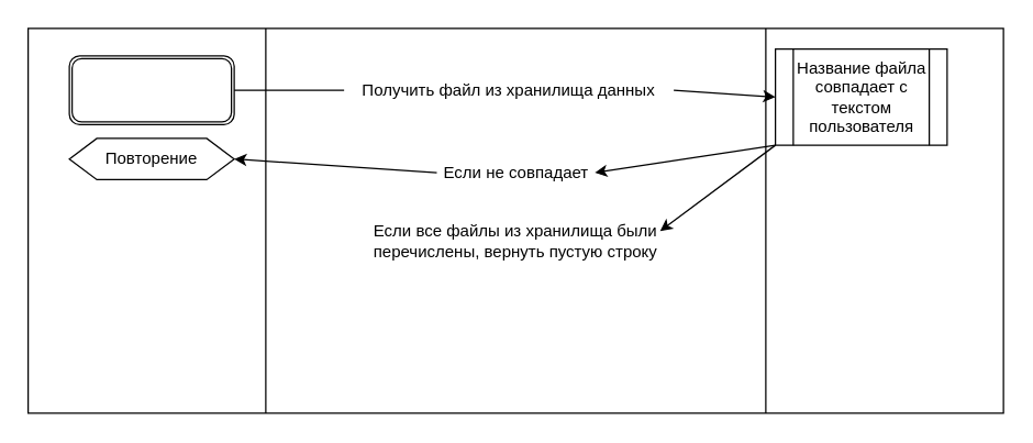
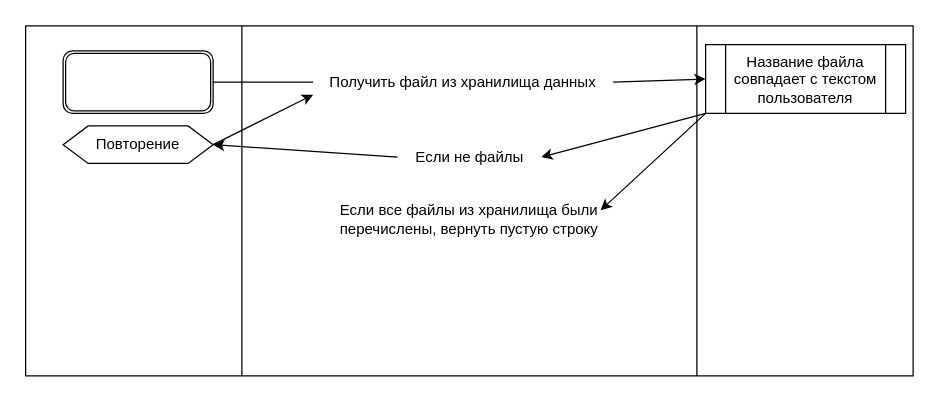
- <mxCell id="5" value="Название файла совпадает с текстом пользователя" style="shape=process;whiteSpace=wrap;html=1;backgroundOutline=1;" parent="1" vertex="1"><mxGeometry x="564" y="35" width="125" height="70" as="geometry" /></mxCell>
+ <mxCell id="5" value="Название файла совпадает с текстом пользователя" style="shape=process;whiteSpace=wrap;html=1;backgroundOutline=1;" parent="1" vertex="1"><mxGeometry x="564" y="35" width="160" height="55" as="geometry" /></mxCell>
+ <mxCell id="12" value="" style="endArrow=classic;html=1;rounded=0;exitX=1;exitY=0.5;exitDx=0;exitDy=0;entryX=0;entryY=1;entryDx=0;entryDy=0;" parent="1" source="10" target="4" edge="1"><mxGeometry width="50" height="50" relative="1" as="geometry"><mxPoint x="230" y="110" as="sourcePoint" /><mxPoint x="280" y="60" as="targetPoint" /></mxGeometry></mxCell>
- <mxCell id="8" value="Если не совпадает" style="text;html=1;strokeColor=none;fillColor=none;align=center;verticalAlign=middle;whiteSpace=wrap;rounded=0;" parent="1" vertex="1"><mxGeometry x="317.5" y="110" width="115" height="30" as="geometry" /></mxCell>
+ <mxCell id="8" value="Если не файлы" style="text;html=1;strokeColor=none;fillColor=none;align=center;verticalAlign=middle;whiteSpace=wrap;rounded=0;" parent="1" vertex="1"><mxGeometry x="317.5" y="110" width="115" height="30" as="geometry" /></mxCell>
